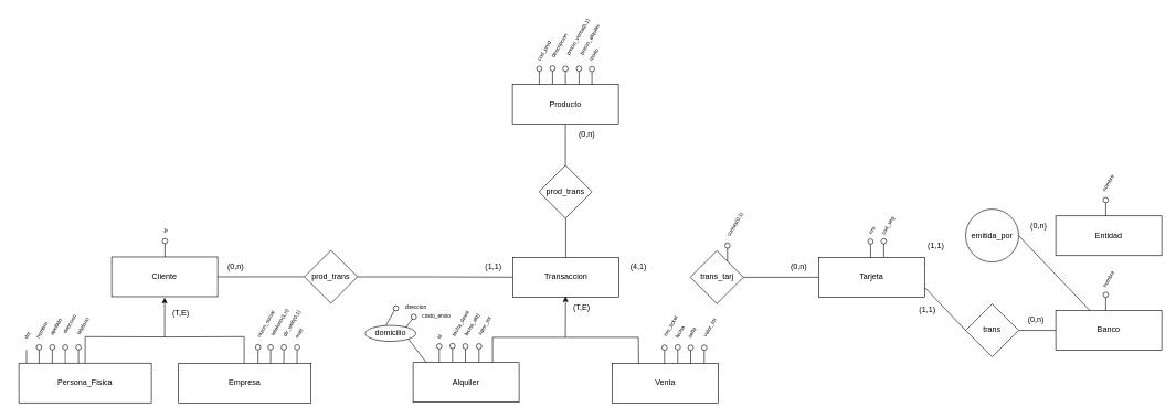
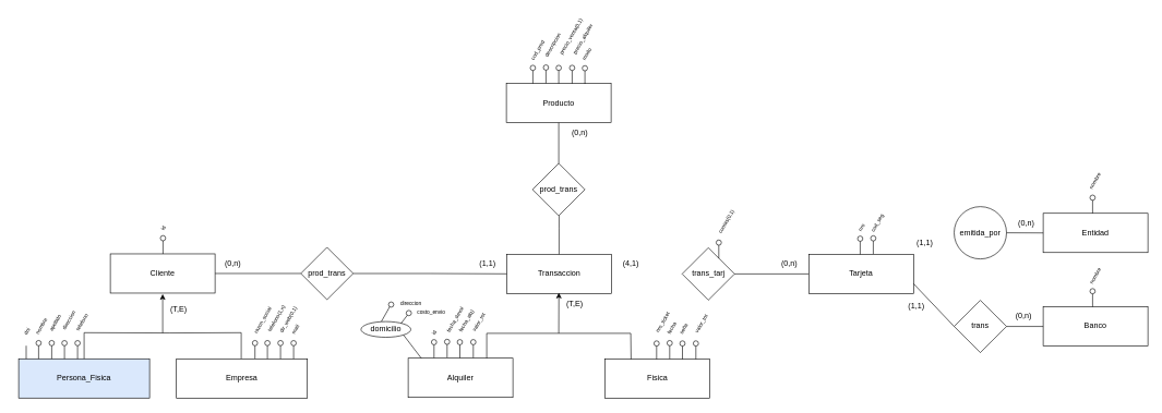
- <mxCell id="72" value="" style="endArrow=none;html=1;rounded=0;exitX=1;exitY=0.5;exitDx=0;exitDy=0;" parent="1" source="69" target="64" edge="1"><mxGeometry width="50" height="50" relative="1" as="geometry"><mxPoint x="1487" y="418.22" as="sourcePoint" /><mxPoint x="1537" y="368.22" as="targetPoint" /></mxGeometry></mxCell>
+ <mxCell id="72" value="" style="endArrow=none;html=1;rounded=0;exitX=1;exitY=0.5;exitDx=0;exitDy=0;entryX=0;entryY=0.5;entryDx=0;entryDy=0;" parent="1" source="69" target="60" edge="1"><mxGeometry width="50" height="50" relative="1" as="geometry"><mxPoint x="1487" y="418.22" as="sourcePoint" /><mxPoint x="1537" y="368.22" as="targetPoint" /></mxGeometry></mxCell>
- <mxCell id="8" value="Persona_Fisica" style="rounded=0;whiteSpace=wrap;html=1;" parent="1" vertex="1"><mxGeometry x="28" y="527.92" width="200" height="60" as="geometry" /></mxCell>
+ <mxCell id="8" value="Persona_Fisica" style="rounded=0;whiteSpace=wrap;html=1;fillColor=#dae8fc;" parent="1" vertex="1"><mxGeometry x="28" y="527.92" width="200" height="60" as="geometry" /></mxCell>
- <mxCell id="101" value="Venta" style="rounded=0;whiteSpace=wrap;html=1;" parent="1" vertex="1"><mxGeometry x="923.5" y="528.46" width="160" height="60" as="geometry" /></mxCell>
+ <mxCell id="101" value="Fisica" style="rounded=0;whiteSpace=wrap;html=1;" parent="1" vertex="1"><mxGeometry x="923.5" y="528.46" width="160" height="60" as="geometry" /></mxCell>
